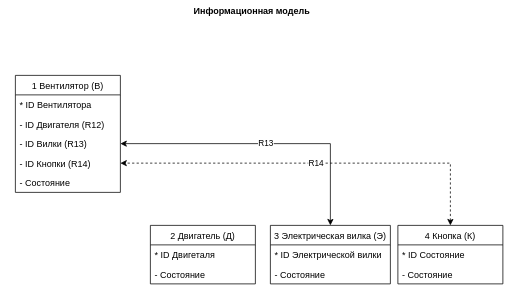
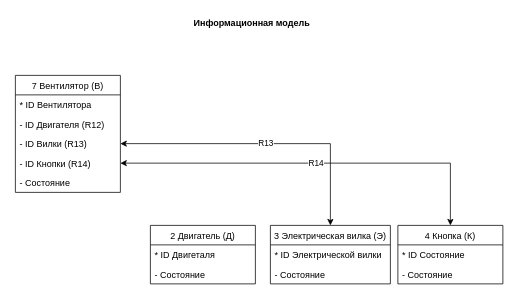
- <mxCell id="2" value="&lt;b&gt;Информационная модель&lt;/b&gt;" style="text;html=1;align=center;verticalAlign=middle;resizable=0;points=[];autosize=1;strokeColor=none;" parent="1" vertex="1"><mxGeometry x="250" y="5" width="170" height="20" as="geometry" /></mxCell>
+ <mxCell id="2" value="&lt;b&gt;Информационная модель&lt;/b&gt;" style="text;html=1;align=center;verticalAlign=middle;resizable=0;points=[];autosize=1;strokeColor=none;" parent="1" vertex="1"><mxGeometry x="250" y="20" width="170" height="20" as="geometry" /></mxCell>
- <mxCell id="3" value="1 Вентилятор (В)" style="swimlane;fontStyle=0;childLayout=stackLayout;horizontal=1;startSize=26;fillColor=none;horizontalStack=0;resizeParent=1;resizeParentMax=0;resizeLast=0;collapsible=1;marginBottom=0;" parent="1" vertex="1"><mxGeometry x="20" y="100" width="140" height="156" as="geometry" /></mxCell>
+ <mxCell id="3" value="7 Вентилятор (В)" style="swimlane;fontStyle=0;childLayout=stackLayout;horizontal=1;startSize=26;fillColor=none;horizontalStack=0;resizeParent=1;resizeParentMax=0;resizeLast=0;collapsible=1;marginBottom=0;" parent="1" vertex="1"><mxGeometry x="20" y="100" width="140" height="156" as="geometry" /></mxCell>
- <mxCell id="16" value="R14" style="edgeStyle=orthogonalEdgeStyle;rounded=0;orthogonalLoop=1;jettySize=auto;html=1;startArrow=classic;startFill=1;dashed=1;" parent="1" source="17" target="7" edge="1"><mxGeometry relative="1" as="geometry" /></mxCell>
+ <mxCell id="16" value="R14" style="edgeStyle=orthogonalEdgeStyle;rounded=0;orthogonalLoop=1;jettySize=auto;html=1;startArrow=classic;startFill=1;" parent="1" source="17" target="7" edge="1"><mxGeometry relative="1" as="geometry" /></mxCell>
